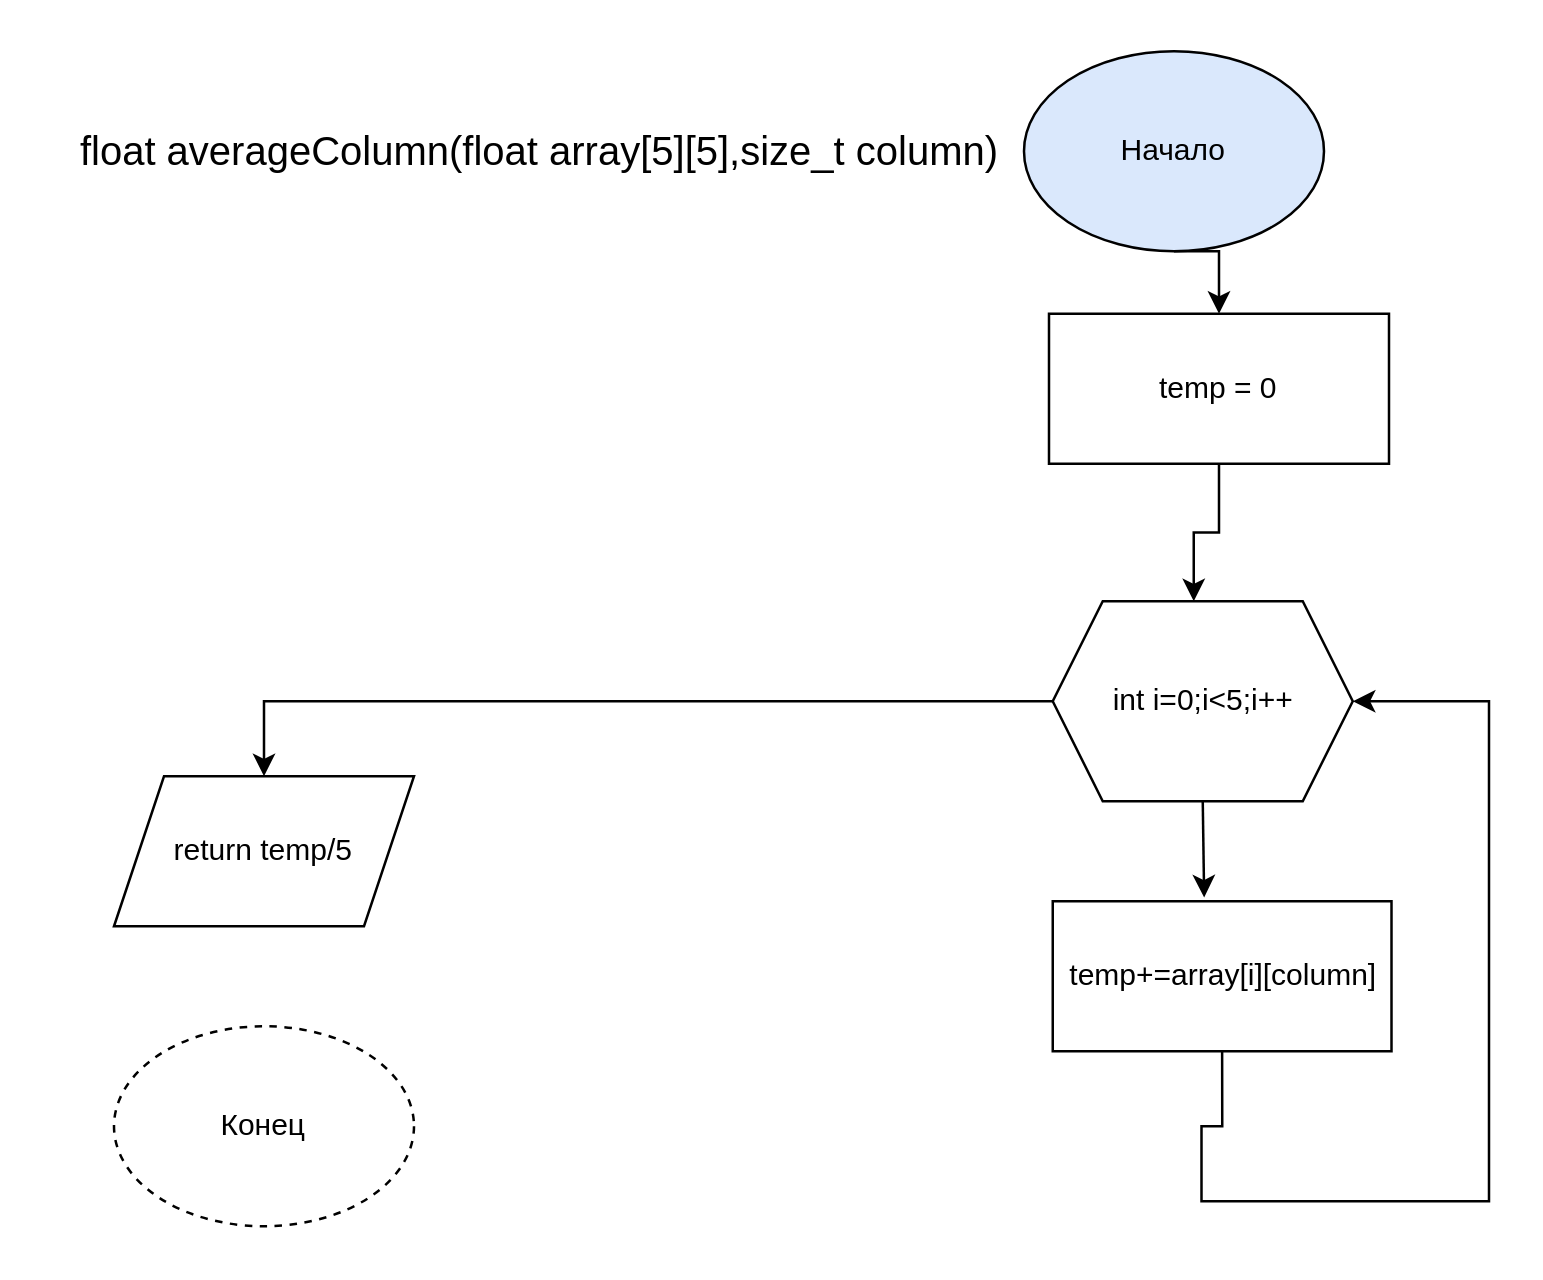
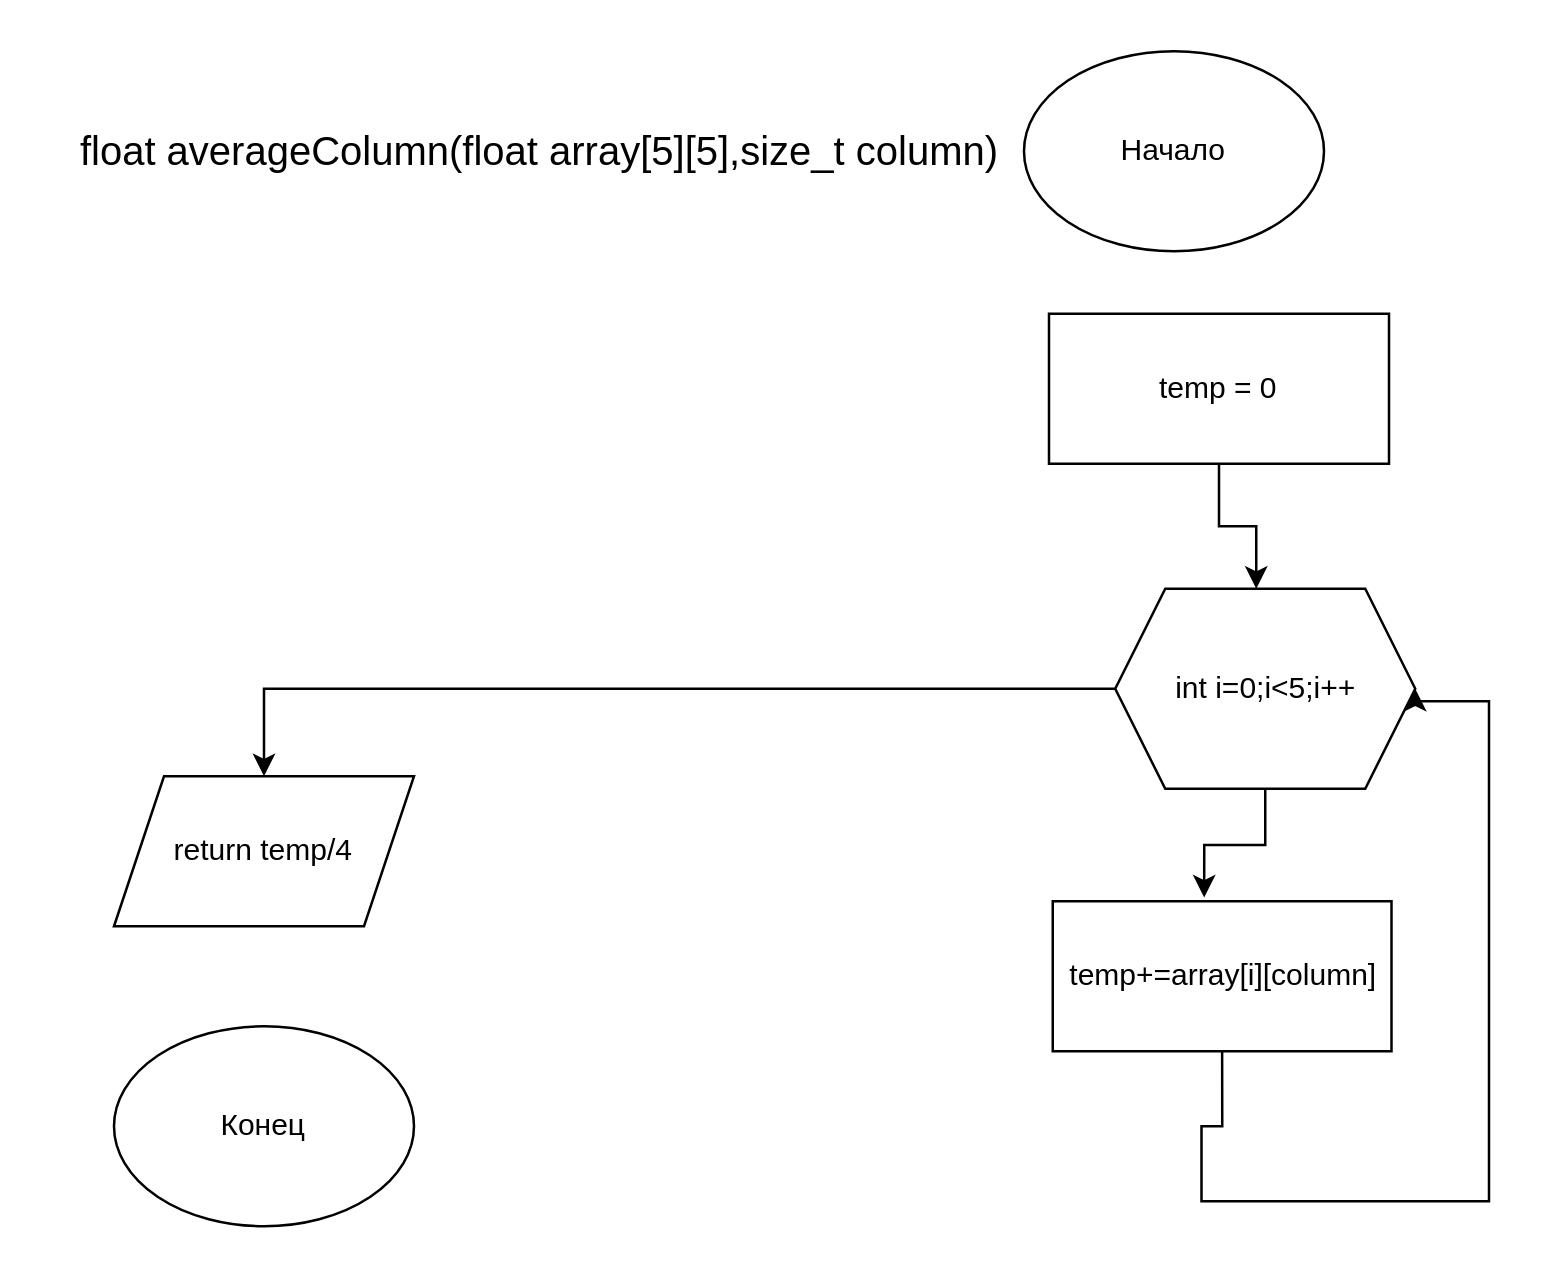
- <mxCell id="3" value="&lt;div&gt;Начало&lt;/div&gt;" style="ellipse;whiteSpace=wrap;html=1;fillColor=#dae8fc;" parent="1" vertex="1"><mxGeometry x="409" y="20" width="120" height="80" as="geometry" /></mxCell>
+ <mxCell id="3" value="&lt;div&gt;Начало&lt;/div&gt;" style="ellipse;whiteSpace=wrap;html=1;" parent="1" vertex="1"><mxGeometry x="409" y="20" width="120" height="80" as="geometry" /></mxCell>
- <mxCell id="2" style="edgeStyle=orthogonalEdgeStyle;rounded=0;orthogonalLoop=1;jettySize=auto;html=1;exitX=0.5;exitY=1;exitDx=0;exitDy=0;entryX=0.5;entryY=0;entryDx=0;entryDy=0;" parent="1" source="3" target="5" edge="1"><mxGeometry relative="1" as="geometry" /></mxCell>
- <mxCell id="8" value="int i=0;i&amp;lt;5;i++" style="shape=hexagon;perimeter=hexagonPerimeter2;whiteSpace=wrap;html=1;fixedSize=1;" parent="1" vertex="1"><mxGeometry x="420.5" y="240" width="120" height="80" as="geometry" /></mxCell>
+ <mxCell id="8" value="int i=0;i&amp;lt;5;i++" style="shape=hexagon;perimeter=hexagonPerimeter2;whiteSpace=wrap;html=1;fixedSize=1;" parent="1" vertex="1"><mxGeometry x="445.5" y="235" width="120" height="80" as="geometry" /></mxCell>
- <mxCell id="9" value="return temp/5" style="shape=parallelogram;perimeter=parallelogramPerimeter;whiteSpace=wrap;html=1;fixedSize=1;" parent="1" vertex="1"><mxGeometry x="45" y="310" width="120" height="60" as="geometry" /></mxCell>
+ <mxCell id="9" value="return temp/4" style="shape=parallelogram;perimeter=parallelogramPerimeter;whiteSpace=wrap;html=1;fixedSize=1;" parent="1" vertex="1"><mxGeometry x="45" y="310" width="120" height="60" as="geometry" /></mxCell>
- <mxCell id="10" value="&lt;div&gt;Конец&lt;/div&gt;" style="ellipse;whiteSpace=wrap;html=1;dashed=1;" parent="1" vertex="1"><mxGeometry x="45" y="410" width="120" height="80" as="geometry" /></mxCell>
+ <mxCell id="10" value="&lt;div&gt;Конец&lt;/div&gt;" style="ellipse;whiteSpace=wrap;html=1;" parent="1" vertex="1"><mxGeometry x="45" y="410" width="120" height="80" as="geometry" /></mxCell>
